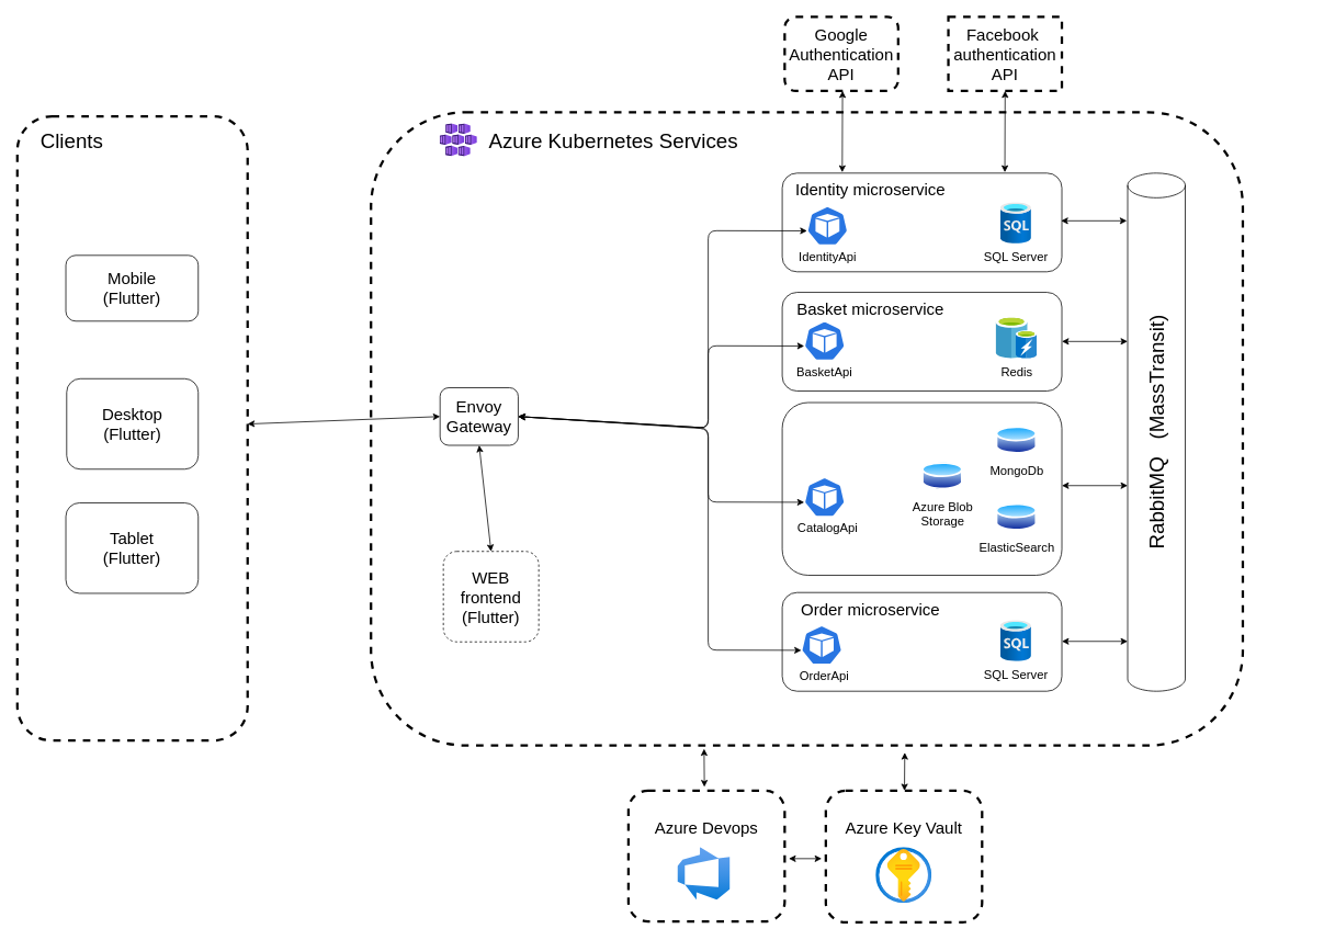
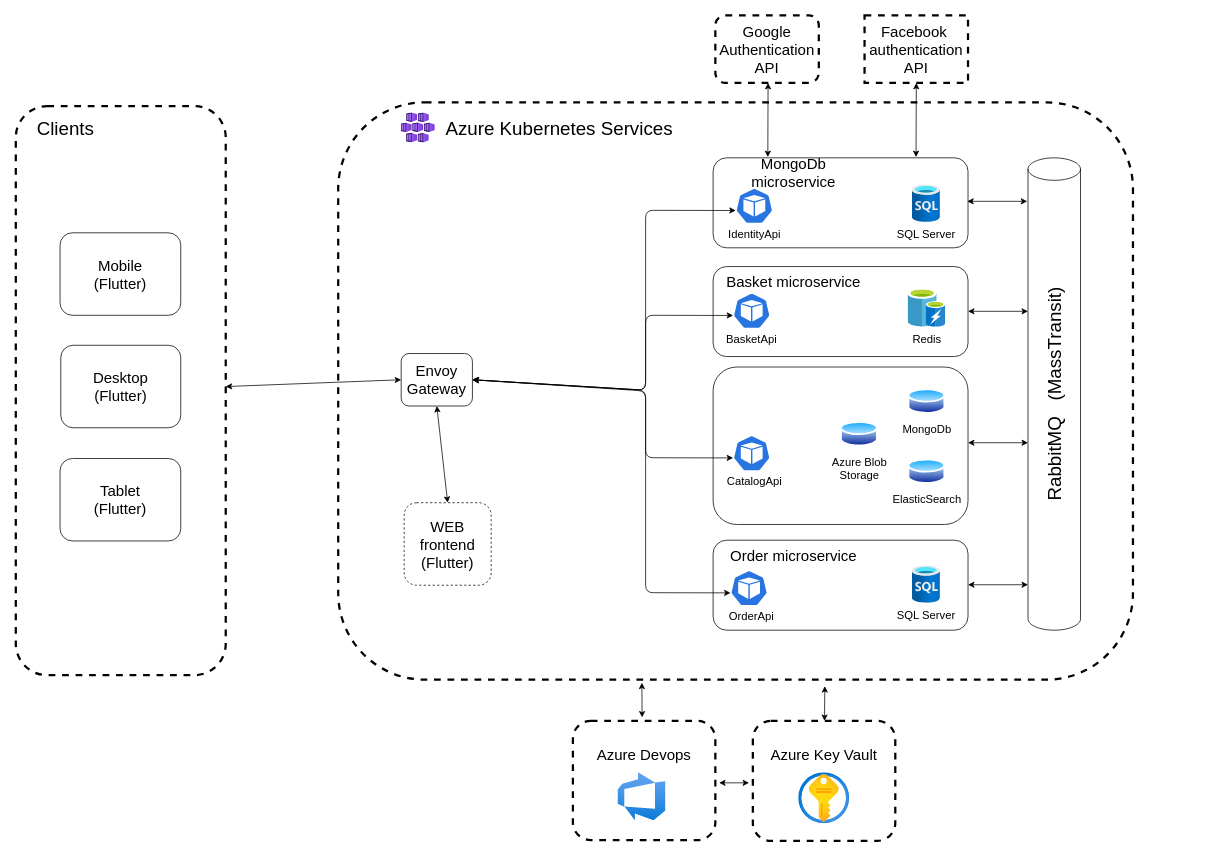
- <mxCell id="25" value="Identity microservice" style="text;html=1;strokeColor=none;fillColor=none;align=center;verticalAlign=middle;whiteSpace=wrap;rounded=0;dashed=1;strokeWidth=1;fontSize=20;" parent="1" vertex="1"><mxGeometry x="960" y="210" width="195" height="40" as="geometry" /></mxCell>
+ <mxCell id="25" value="MongoDb microservice" style="text;html=1;strokeColor=none;fillColor=none;align=center;verticalAlign=middle;whiteSpace=wrap;rounded=0;dashed=1;strokeWidth=1;fontSize=20;" parent="1" vertex="1"><mxGeometry x="960" y="210" width="195" height="40" as="geometry" /></mxCell>
- <mxCell id="8" value="Mobile&lt;br&gt;(Flutter)" style="rounded=1;whiteSpace=wrap;html=1;fontSize=20;strokeWidth=1;fillColor=none;" parent="1" vertex="1"><mxGeometry x="79" y="310" width="161" height="80" as="geometry" /></mxCell>
+ <mxCell id="8" value="Mobile&lt;br&gt;(Flutter)" style="rounded=1;whiteSpace=wrap;html=1;fontSize=20;strokeWidth=1;fillColor=none;" parent="1" vertex="1"><mxGeometry x="79" y="310" width="161" height="110" as="geometry" /></mxCell>
